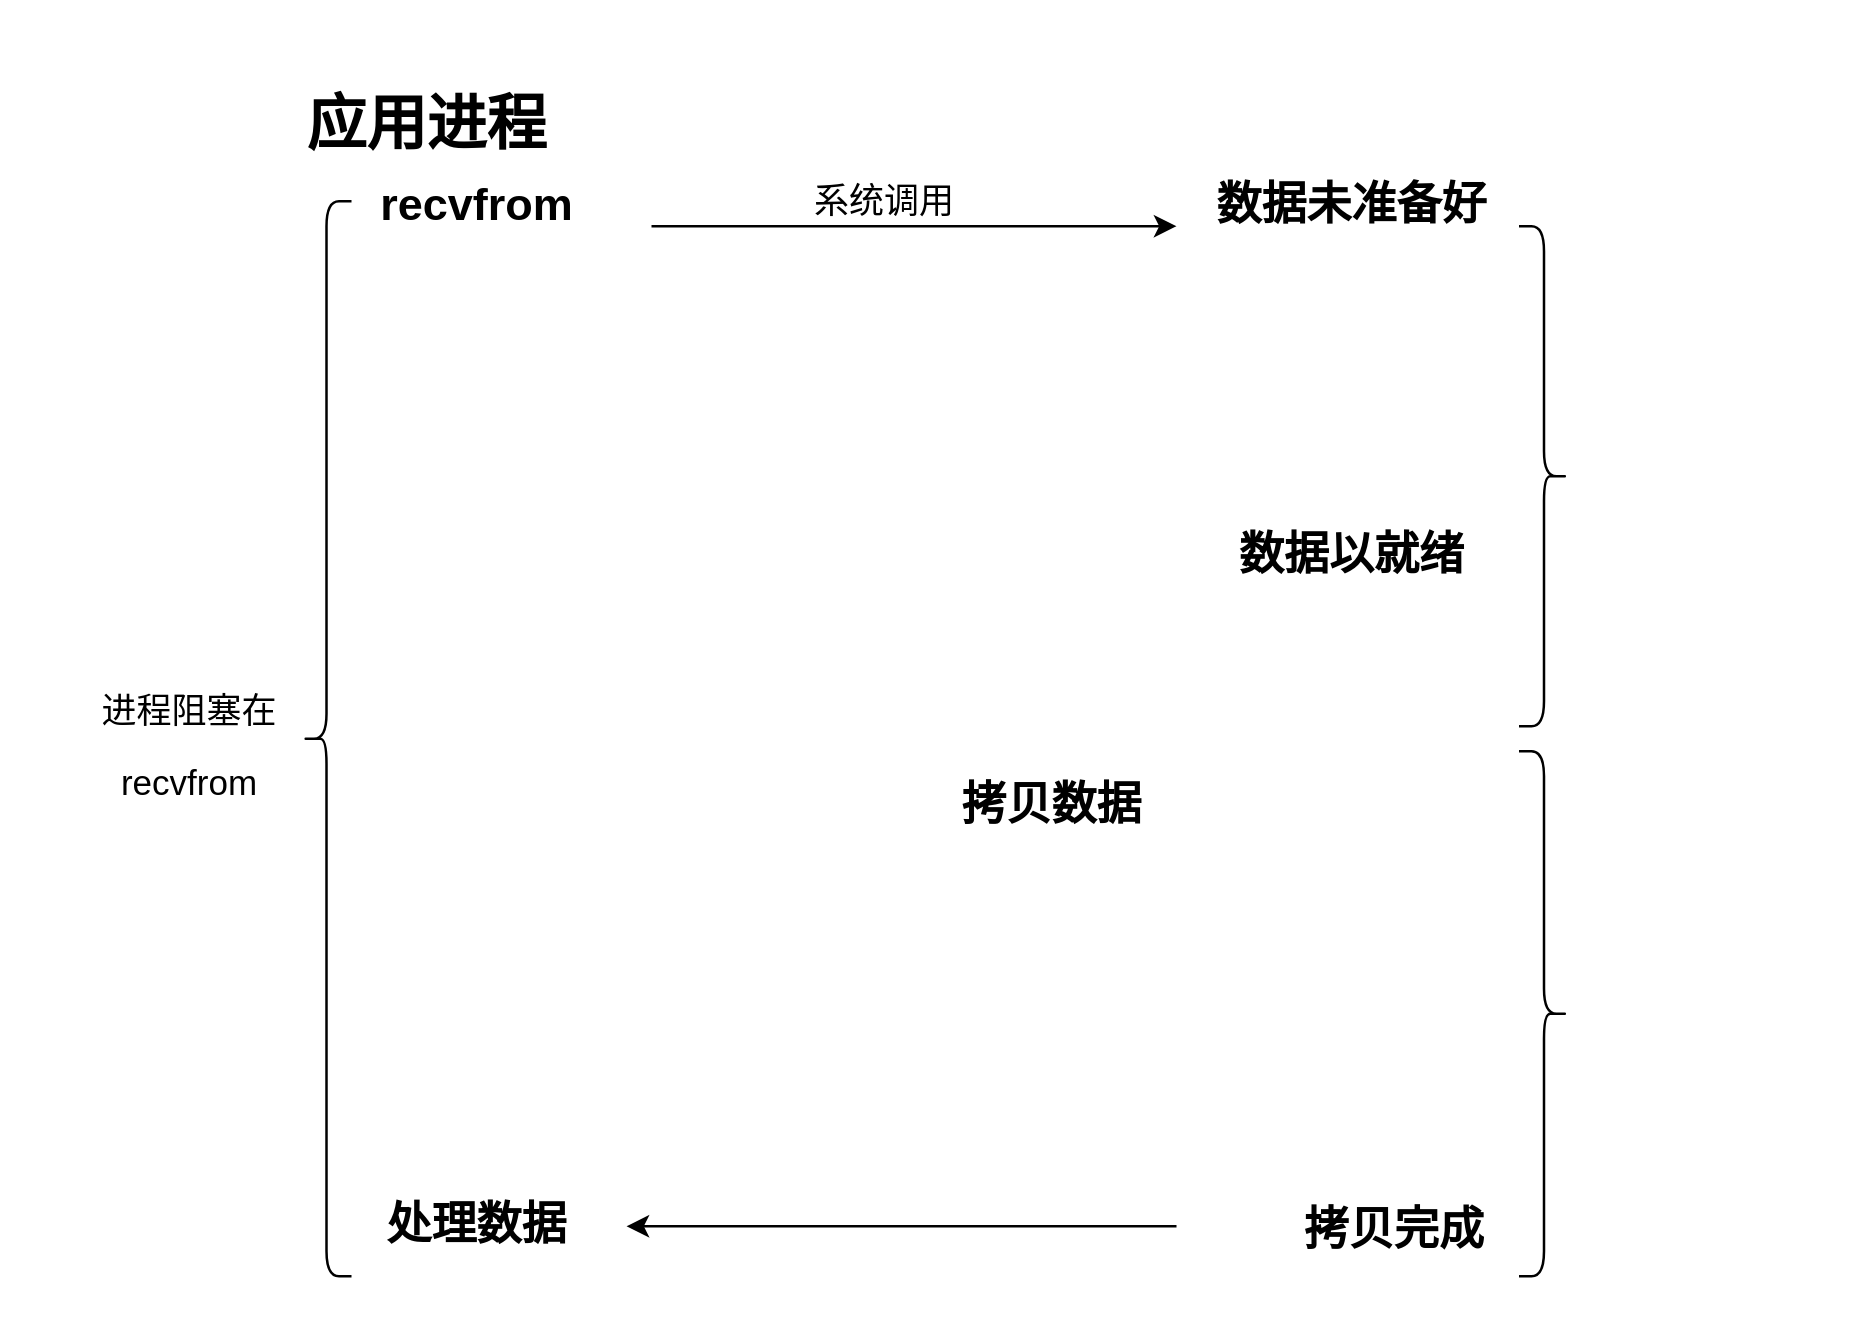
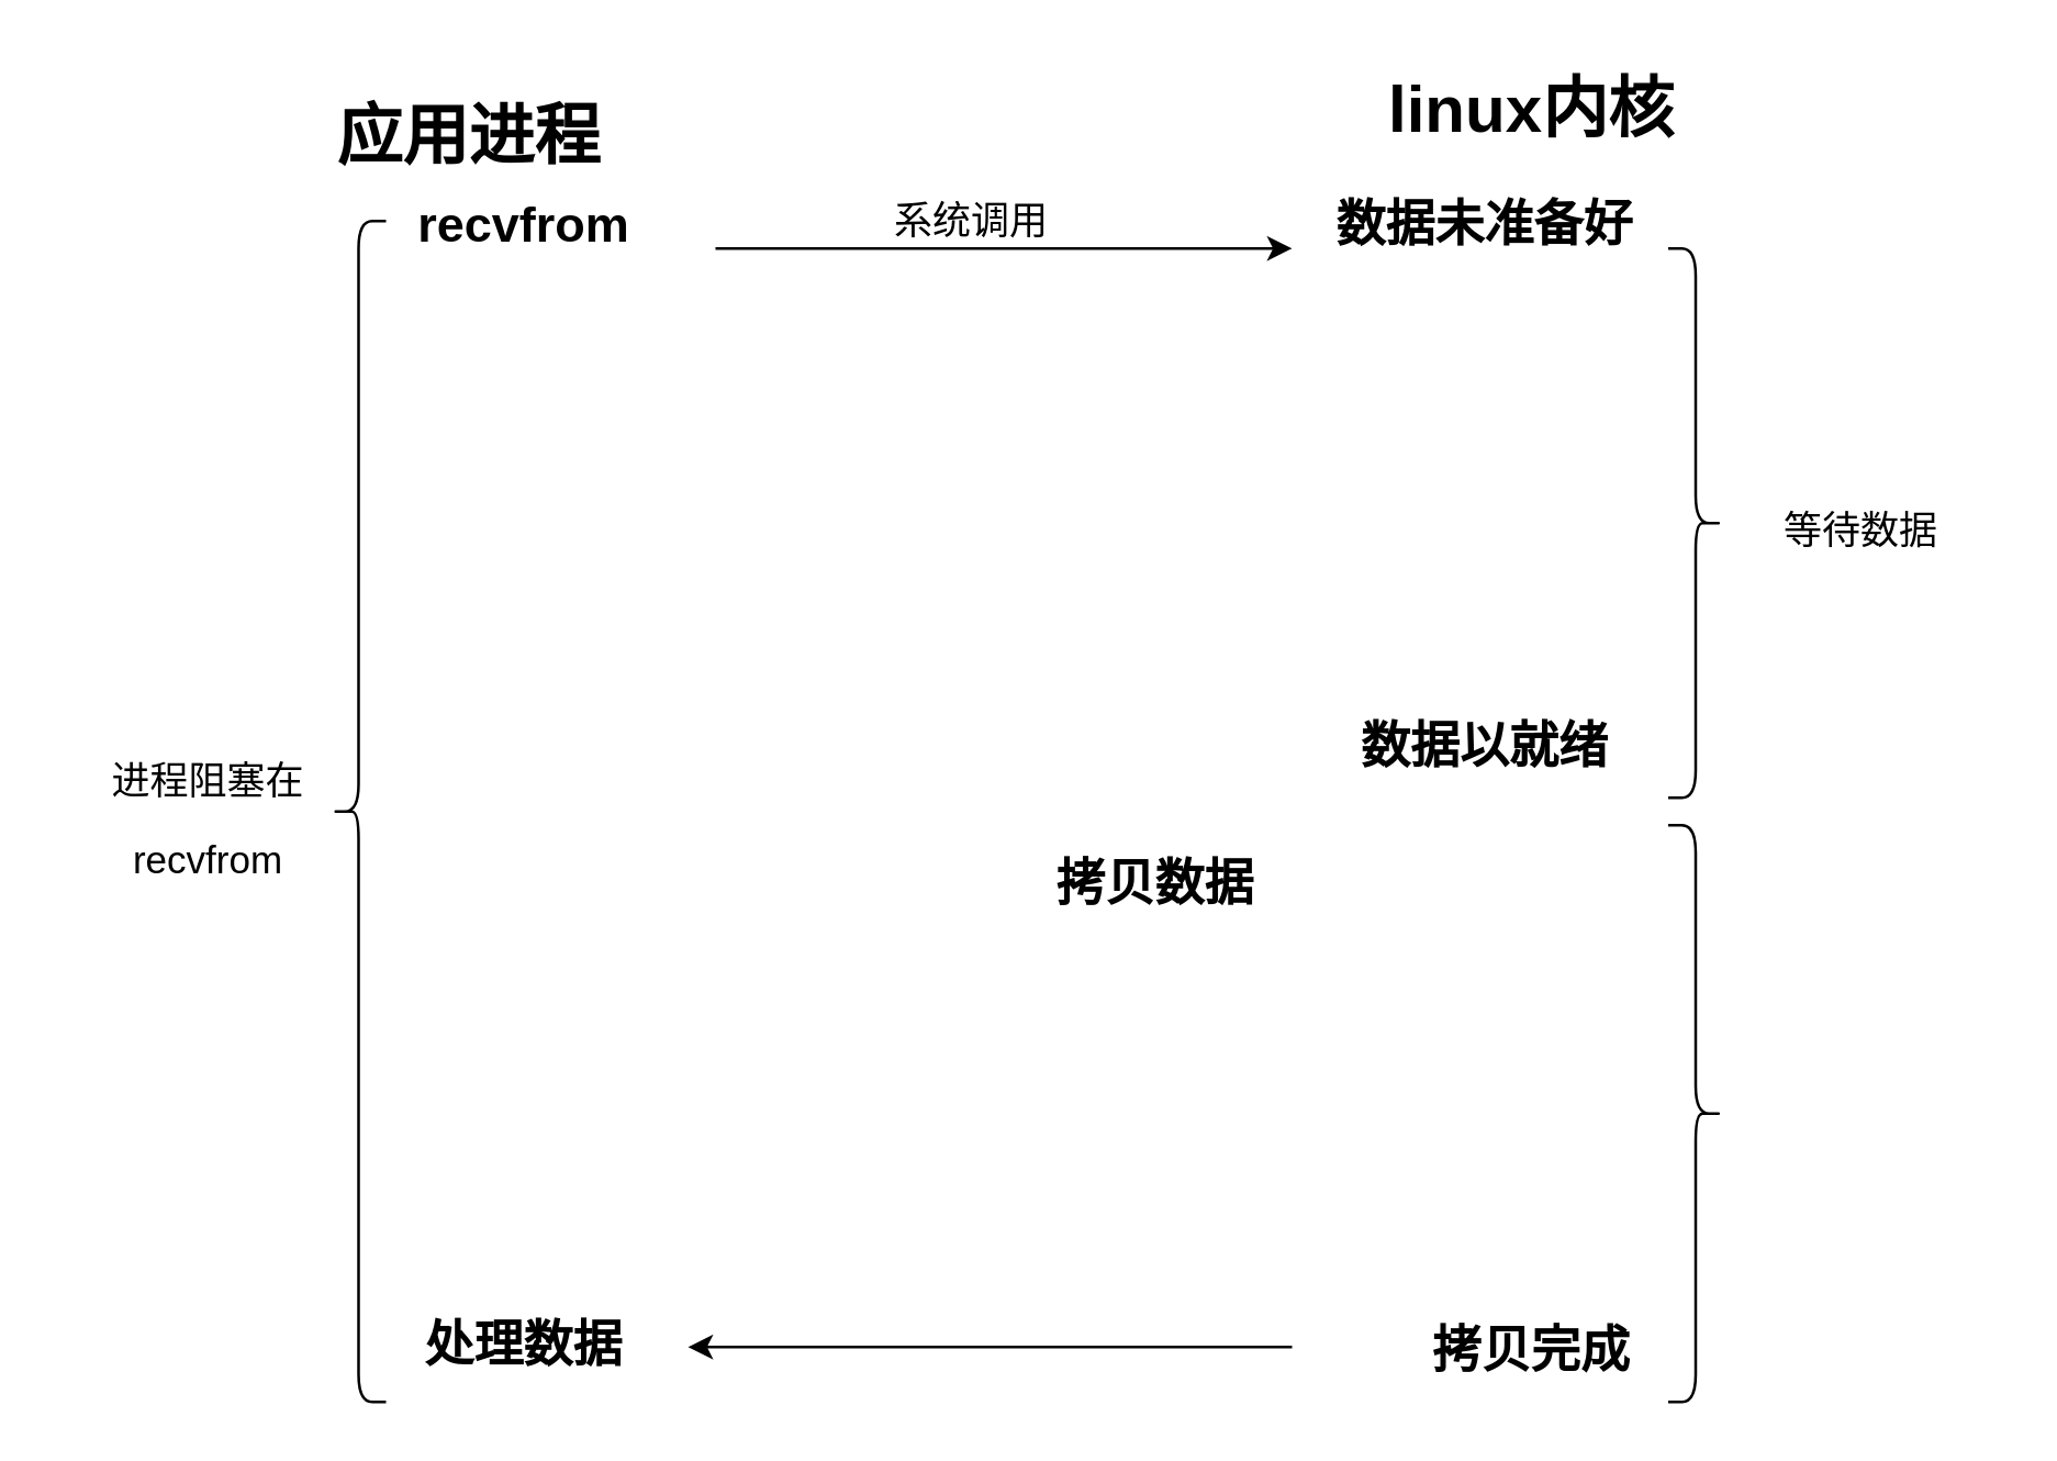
+ <mxCell id="5" value="linux内核" style="text;strokeColor=none;fillColor=none;html=1;fontSize=24;fontStyle=1;verticalAlign=middle;align=center;" vertex="1" parent="1"><mxGeometry x="507" y="20" width="100" height="40" as="geometry" /></mxCell>
+ <mxCell id="8" value="&lt;span style=&quot;font-size: 14px ; font-weight: 400&quot;&gt;等待数据&lt;/span&gt;" style="text;strokeColor=none;fillColor=none;html=1;fontSize=24;fontStyle=1;verticalAlign=middle;align=center;" vertex="1" parent="1"><mxGeometry x="627" y="166.25" width="100" height="47.5" as="geometry" /></mxCell>
- <mxCell id="13" value="&lt;font style=&quot;font-size: 18px&quot;&gt;数据以就绪&lt;/font&gt;" style="text;strokeColor=none;fillColor=none;html=1;fontSize=24;fontStyle=1;verticalAlign=middle;align=center;" vertex="1" parent="1"><mxGeometry x="490" y="200" width="100" height="40" as="geometry" /></mxCell>
+ <mxCell id="13" value="&lt;font style=&quot;font-size: 18px&quot;&gt;数据以就绪&lt;/font&gt;" style="text;strokeColor=none;fillColor=none;html=1;fontSize=24;fontStyle=1;verticalAlign=middle;align=center;" vertex="1" parent="1"><mxGeometry x="490" y="250" width="100" height="40" as="geometry" /></mxCell>
